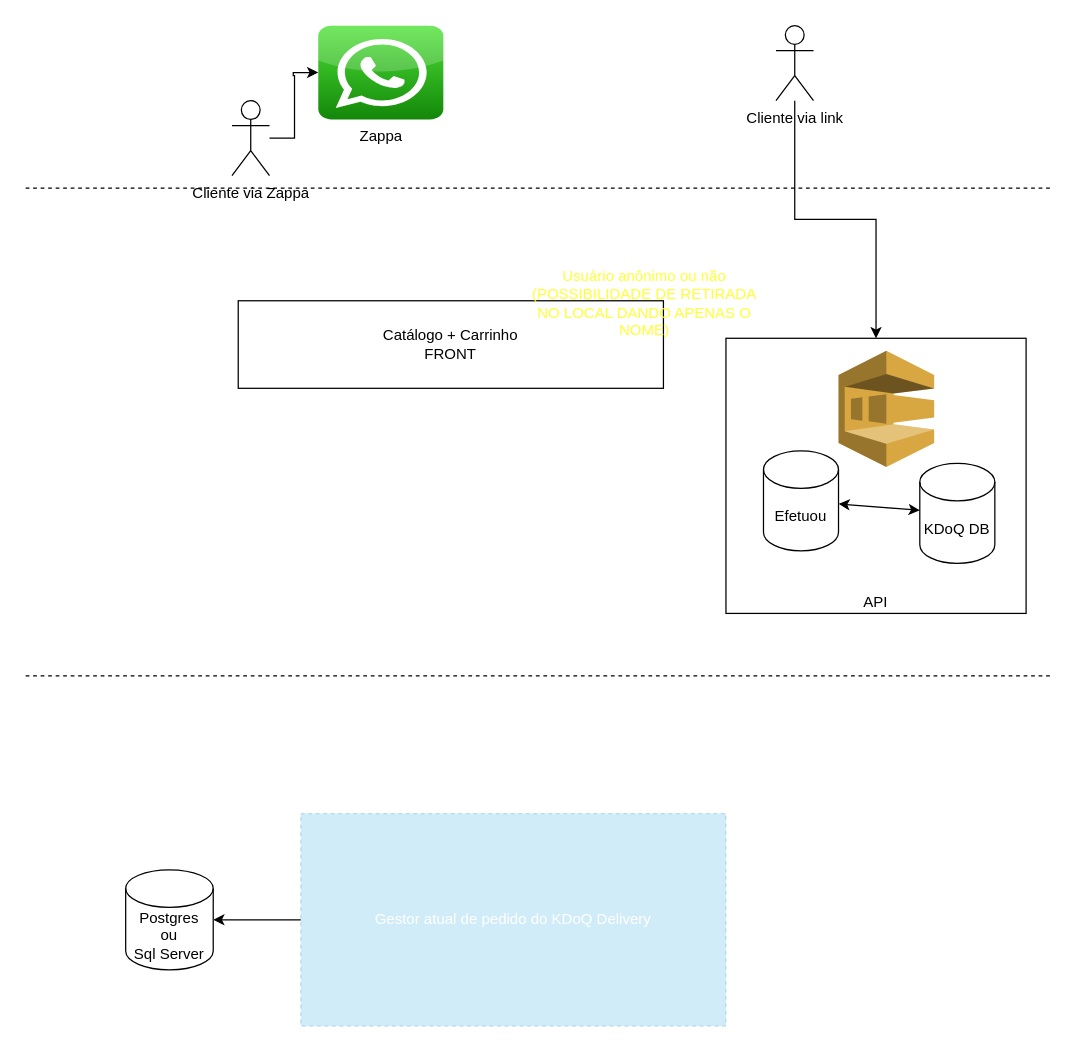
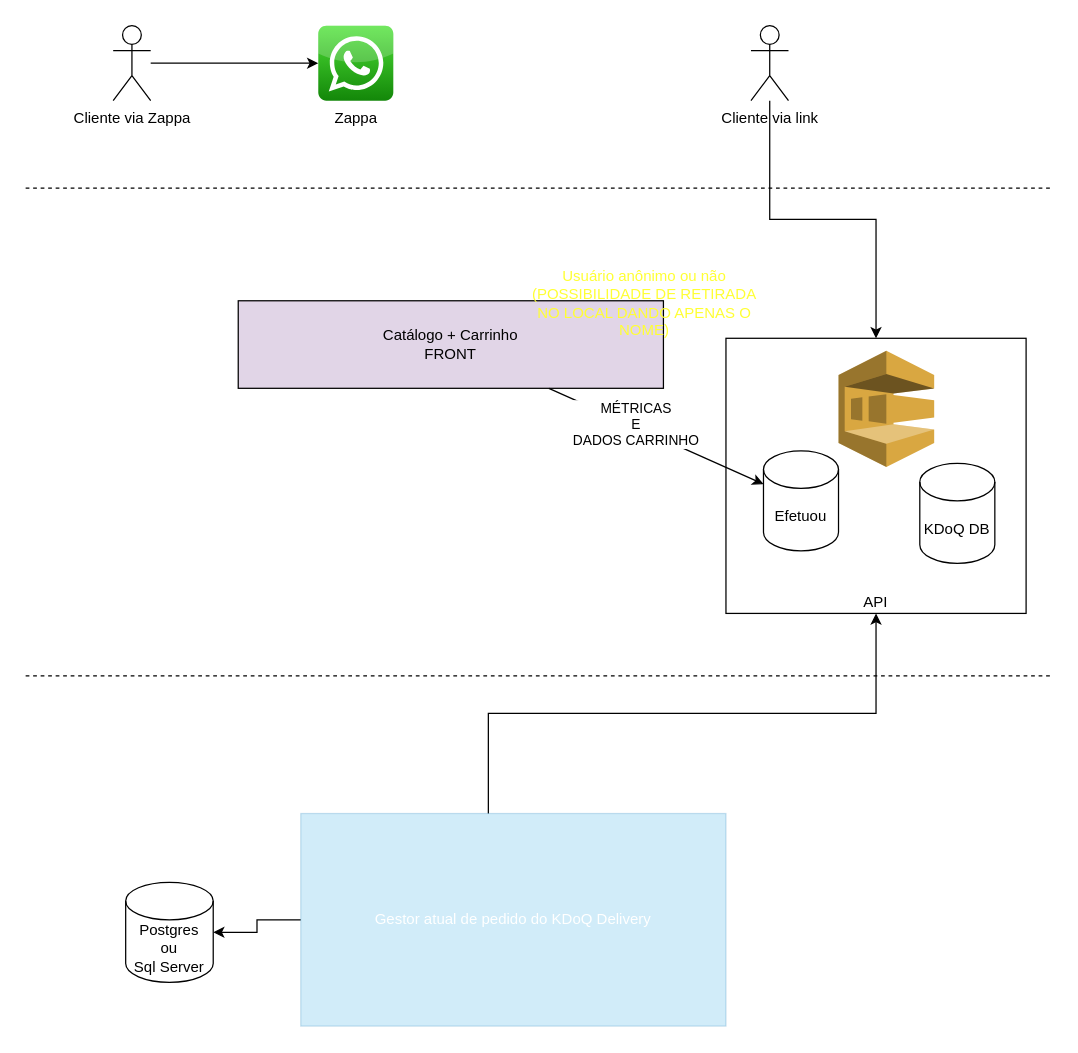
- <mxCell id="7" value="Cliente via link" style="shape=umlActor;verticalLabelPosition=bottom;verticalAlign=top;html=1;outlineConnect=0;" parent="1" vertex="1"><mxGeometry x="620" y="20" width="30" height="60" as="geometry" /></mxCell>
+ <mxCell id="7" value="Cliente via link" style="shape=umlActor;verticalLabelPosition=bottom;verticalAlign=top;html=1;outlineConnect=0;" parent="1" vertex="1"><mxGeometry x="600" y="20" width="30" height="60" as="geometry" /></mxCell>
- <mxCell id="6" value="Zappa" style="dashed=0;outlineConnect=0;html=1;align=center;labelPosition=center;verticalLabelPosition=bottom;verticalAlign=top;shape=mxgraph.webicons.whatsapp;fillColor=#4FE238;gradientColor=#138709" parent="1" vertex="1"><mxGeometry x="254" y="20" width="100" height="75" as="geometry" /></mxCell>
+ <mxCell id="6" value="Zappa" style="dashed=0;outlineConnect=0;html=1;align=center;labelPosition=center;verticalLabelPosition=bottom;verticalAlign=top;shape=mxgraph.webicons.whatsapp;fillColor=#4FE238;gradientColor=#138709" parent="1" vertex="1"><mxGeometry x="254" y="20" width="60" height="60" as="geometry" /></mxCell>
- <mxCell id="4" value="Cliente via Zappa" style="shape=umlActor;verticalLabelPosition=bottom;verticalAlign=top;html=1;outlineConnect=0;" parent="1" vertex="1"><mxGeometry x="185" y="80" width="30" height="60" as="geometry" /></mxCell>
+ <mxCell id="4" value="Cliente via Zappa" style="shape=umlActor;verticalLabelPosition=bottom;verticalAlign=top;html=1;outlineConnect=0;" parent="1" vertex="1"><mxGeometry x="90" y="20" width="30" height="60" as="geometry" /></mxCell>
- <mxCell id="5" value="Catálogo + Carrinho&lt;br&gt;FRONT" style="rounded=0;whiteSpace=wrap;html=1;" parent="1" vertex="1"><mxGeometry x="190" y="240" width="340" height="70" as="geometry" /></mxCell>
+ <mxCell id="5" value="Catálogo + Carrinho&lt;br&gt;FRONT" style="rounded=0;whiteSpace=wrap;html=1;fillColor=#e1d5e7;" parent="1" vertex="1"><mxGeometry x="190" y="240" width="340" height="70" as="geometry" /></mxCell>
+ <mxCell id="11" value="" style="endArrow=classic;html=1;rounded=0;" parent="1" source="5" target="9" edge="1"><mxGeometry width="50" height="50" relative="1" as="geometry"><mxPoint x="390" y="440" as="sourcePoint" /><mxPoint x="440" y="390" as="targetPoint" /></mxGeometry></mxCell>
+ <mxCell id="12" value="MÉTRICAS&lt;br&gt;E&lt;br&gt;DADOS CARRINHO" style="edgeLabel;html=1;align=center;verticalAlign=middle;resizable=0;points=[];" vertex="1" connectable="0" parent="11"><mxGeometry x="-0.198" y="2" relative="1" as="geometry"><mxPoint as="offset" /></mxGeometry></mxCell>
- <mxCell id="13" value="" style="endArrow=classic;startArrow=classic;html=1;rounded=0;" parent="1" source="9" target="10" edge="1"><mxGeometry width="50" height="50" relative="1" as="geometry"><mxPoint x="390" y="440" as="sourcePoint" /><mxPoint x="440" y="390" as="targetPoint" /></mxGeometry></mxCell>
+ <mxCell id="15" style="edgeStyle=orthogonalEdgeStyle;rounded=0;orthogonalLoop=1;jettySize=auto;html=1;" parent="1" source="16" target="2" edge="1"><mxGeometry relative="1" as="geometry"><Array as="points"><mxPoint x="390" y="570" /><mxPoint x="700" y="570" /></Array></mxGeometry></mxCell>
- <mxCell id="17" value="Postgres&lt;div&gt;ou&lt;br&gt;Sql Server&lt;/div&gt;" style="shape=cylinder3;whiteSpace=wrap;html=1;boundedLbl=1;backgroundOutline=1;size=15;" parent="1" vertex="1"><mxGeometry x="100" y="695" width="70" height="80" as="geometry" /></mxCell>
+ <mxCell id="17" value="Postgres&lt;div&gt;ou&lt;br&gt;Sql Server&lt;/div&gt;" style="shape=cylinder3;whiteSpace=wrap;html=1;boundedLbl=1;backgroundOutline=1;size=15;" parent="1" vertex="1"><mxGeometry x="100" y="705" width="70" height="80" as="geometry" /></mxCell>
- <mxCell id="16" value="Gestor atual de pedido do KDoQ Delivery" style="rounded=0;whiteSpace=wrap;html=1;opacity=20;fillColor=#1ba1e2;fontColor=#ffffff;strokeColor=#006EAF;dashed=1;" parent="1" vertex="1"><mxGeometry x="240" y="650" width="340" height="170" as="geometry" /></mxCell>
+ <mxCell id="16" value="Gestor atual de pedido do KDoQ Delivery" style="rounded=0;whiteSpace=wrap;html=1;opacity=20;fillColor=#1ba1e2;fontColor=#ffffff;strokeColor=#006EAF;" parent="1" vertex="1"><mxGeometry x="240" y="650" width="340" height="170" as="geometry" /></mxCell>
